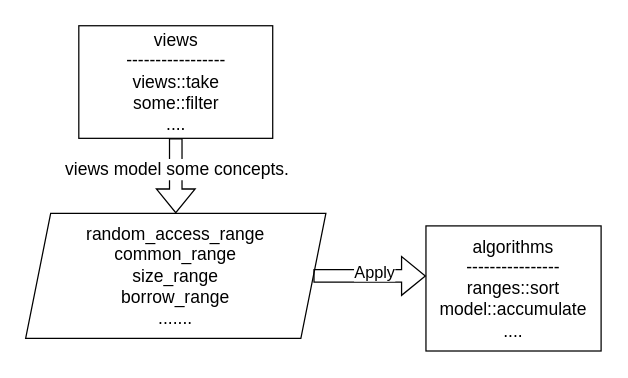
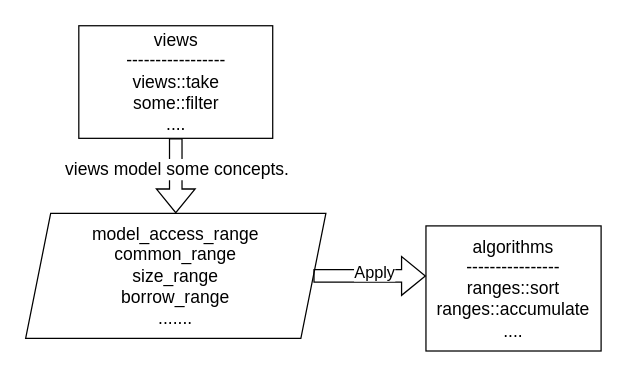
- <mxCell id="2" value="random_access_range&lt;div style=&quot;font-size: 14px;&quot;&gt;common_range&lt;/div&gt;&lt;div style=&quot;font-size: 14px;&quot;&gt;size_range&lt;/div&gt;&lt;div style=&quot;font-size: 14px;&quot;&gt;borrow_range&lt;/div&gt;&lt;div style=&quot;font-size: 14px;&quot;&gt;.......&lt;/div&gt;" style="shape=parallelogram;perimeter=parallelogramPerimeter;whiteSpace=wrap;html=1;fixedSize=1;fontSize=14;" vertex="1" parent="1"><mxGeometry x="20" y="170" width="240" height="100" as="geometry" /></mxCell>
+ <mxCell id="2" value="model_access_range&lt;div style=&quot;font-size: 14px;&quot;&gt;common_range&lt;/div&gt;&lt;div style=&quot;font-size: 14px;&quot;&gt;size_range&lt;/div&gt;&lt;div style=&quot;font-size: 14px;&quot;&gt;borrow_range&lt;/div&gt;&lt;div style=&quot;font-size: 14px;&quot;&gt;.......&lt;/div&gt;" style="shape=parallelogram;perimeter=parallelogramPerimeter;whiteSpace=wrap;html=1;fixedSize=1;fontSize=14;" vertex="1" parent="1"><mxGeometry x="20" y="170" width="240" height="100" as="geometry" /></mxCell>
- <mxCell id="4" value="algorithms&lt;div&gt;----------------&lt;/div&gt;&lt;div&gt;ranges::sort&lt;/div&gt;&lt;div&gt;model::accumulate&lt;/div&gt;&lt;div&gt;....&lt;/div&gt;" style="rounded=0;whiteSpace=wrap;html=1;fontSize=14;" vertex="1" parent="1"><mxGeometry x="340" y="180" width="140" height="100" as="geometry" /></mxCell>
+ <mxCell id="4" value="algorithms&lt;div&gt;----------------&lt;/div&gt;&lt;div&gt;ranges::sort&lt;/div&gt;&lt;div&gt;ranges::accumulate&lt;/div&gt;&lt;div&gt;....&lt;/div&gt;" style="rounded=0;whiteSpace=wrap;html=1;fontSize=14;" vertex="1" parent="1"><mxGeometry x="340" y="180" width="140" height="100" as="geometry" /></mxCell>
